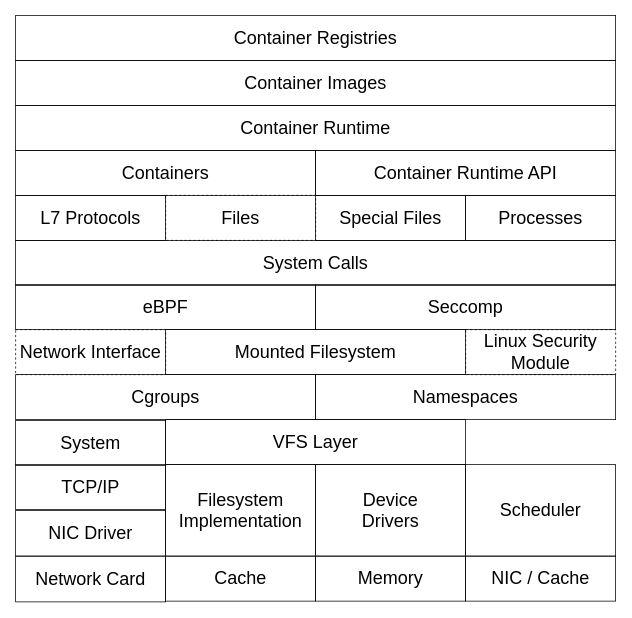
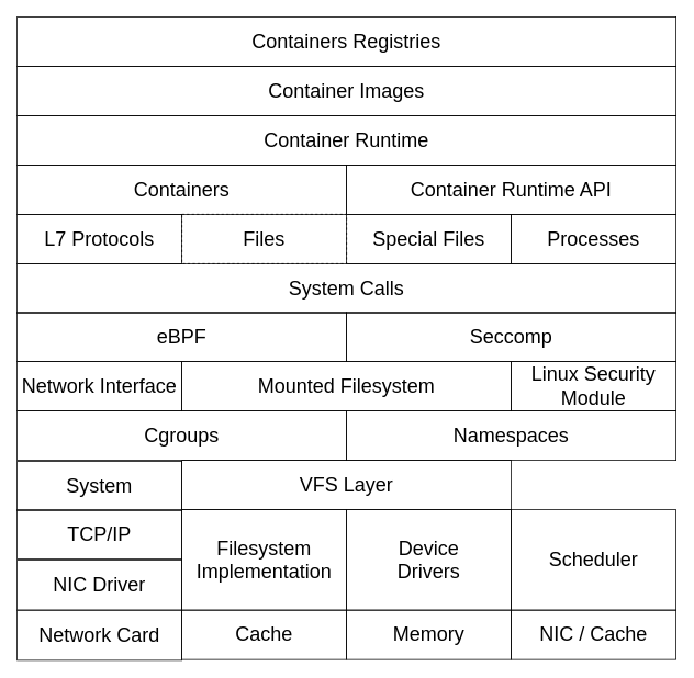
- <mxCell id="2" value="&lt;font style=&quot;font-size: 24px;&quot;&gt;Container Registries&lt;/font&gt;" style="rounded=0;whiteSpace=wrap;html=1;fillColor=none;" parent="1" vertex="1"><mxGeometry x="20" y="20" width="800" height="60" as="geometry" /></mxCell>
+ <mxCell id="2" value="&lt;font style=&quot;font-size: 24px;&quot;&gt;Containers Registries&lt;/font&gt;" style="rounded=0;whiteSpace=wrap;html=1;fillColor=none;" parent="1" vertex="1"><mxGeometry x="20" y="20" width="800" height="60" as="geometry" /></mxCell>
- <mxCell id="12" value="&lt;span style=&quot;font-size: 24px;&quot;&gt;Network Interface&lt;/span&gt;" style="rounded=0;whiteSpace=wrap;html=1;fillColor=none;dashed=1;" parent="1" vertex="1"><mxGeometry x="20" y="439" width="200" height="60" as="geometry" /></mxCell>
+ <mxCell id="12" value="&lt;span style=&quot;font-size: 24px;&quot;&gt;Network Interface&lt;/span&gt;" style="rounded=0;whiteSpace=wrap;html=1;fillColor=none;" parent="1" vertex="1"><mxGeometry x="20" y="439" width="200" height="60" as="geometry" /></mxCell>
- <mxCell id="14" value="&lt;span style=&quot;font-size: 24px;&quot;&gt;Linux Security Module&lt;/span&gt;" style="rounded=0;whiteSpace=wrap;html=1;fillColor=none;dashed=1;" parent="1" vertex="1"><mxGeometry x="620" y="439" width="200" height="60" as="geometry" /></mxCell>
+ <mxCell id="14" value="&lt;span style=&quot;font-size: 24px;&quot;&gt;Linux Security Module&lt;/span&gt;" style="rounded=0;whiteSpace=wrap;html=1;fillColor=none;" parent="1" vertex="1"><mxGeometry x="620" y="439" width="200" height="60" as="geometry" /></mxCell>
